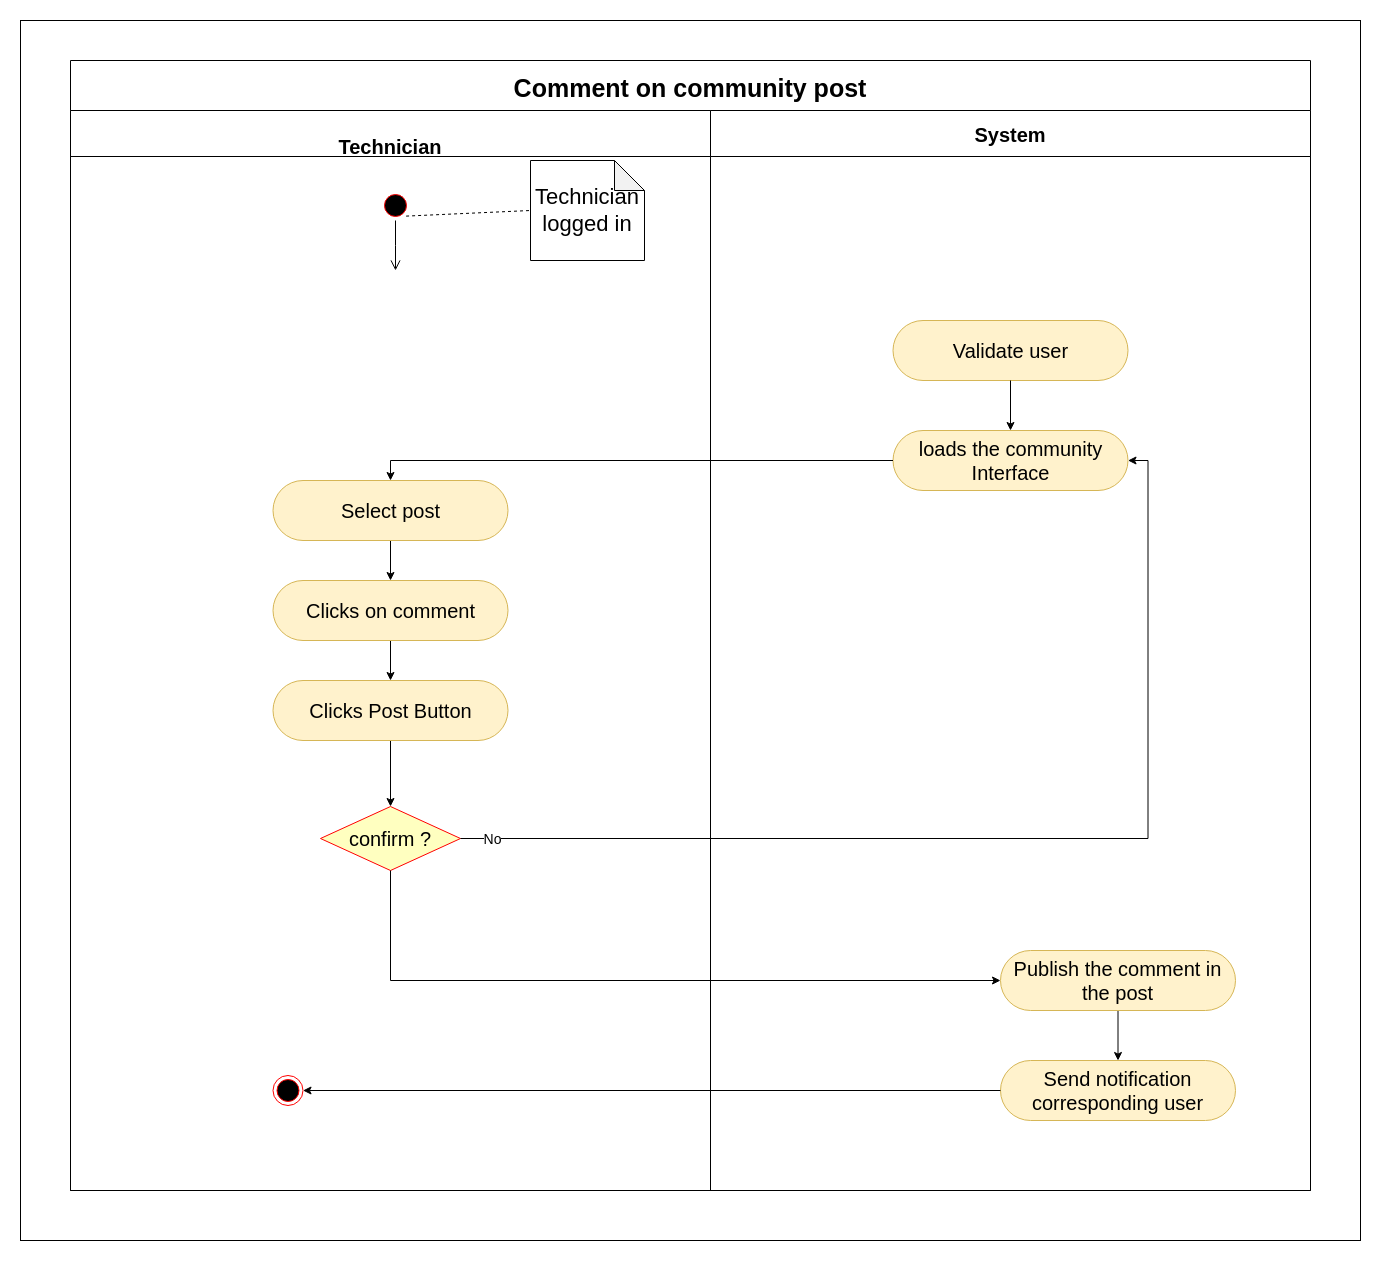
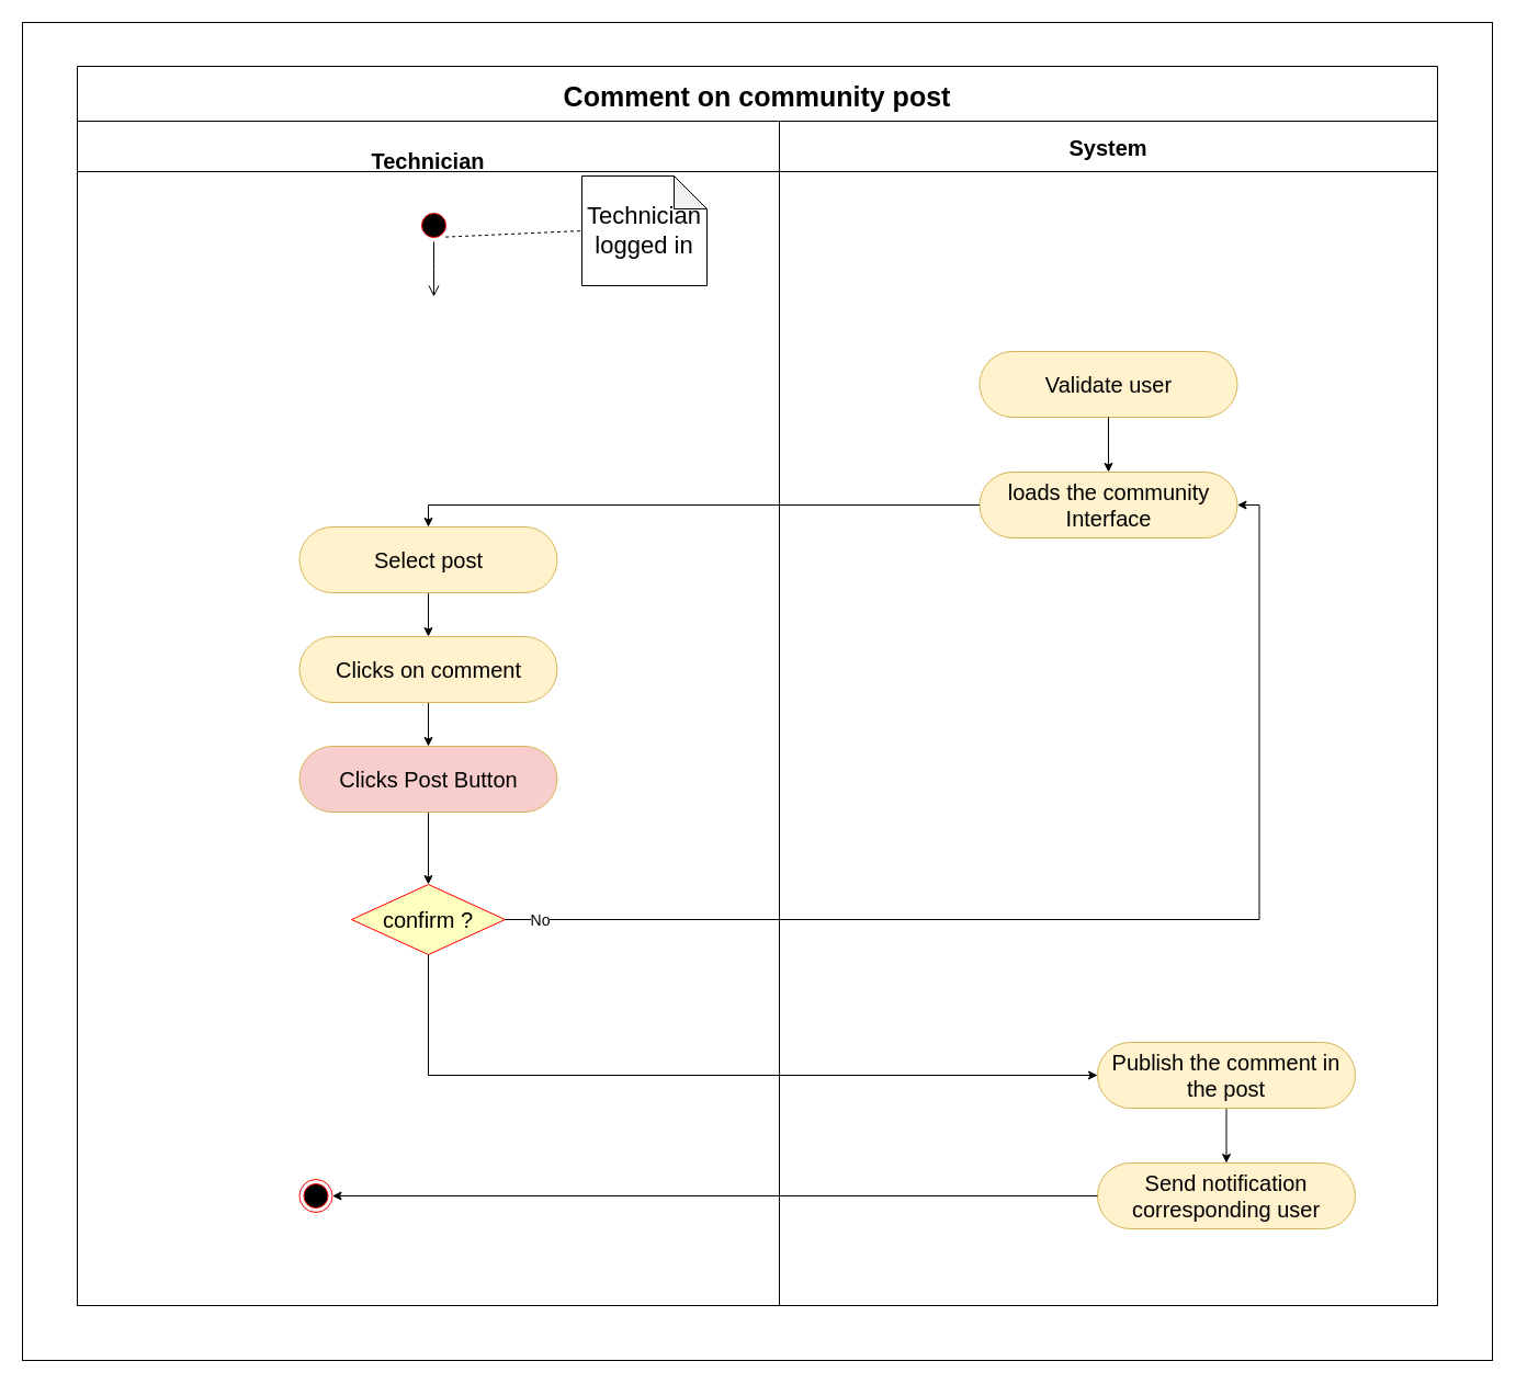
- <mxCell id="10" value="Clicks Post Button" style="rounded=1;whiteSpace=wrap;html=1;fontSize=20;arcSize=50;fillColor=#fff2cc;strokeColor=#d6b656;" vertex="1" parent="3"><mxGeometry x="202.5" y="570" width="235" height="60" as="geometry" /></mxCell>
+ <mxCell id="10" value="Clicks Post Button" style="rounded=1;whiteSpace=wrap;html=1;fontSize=20;arcSize=50;fillColor=#f8cecc;strokeColor=#d6b656;" vertex="1" parent="3"><mxGeometry x="202.5" y="570" width="235" height="60" as="geometry" /></mxCell>
